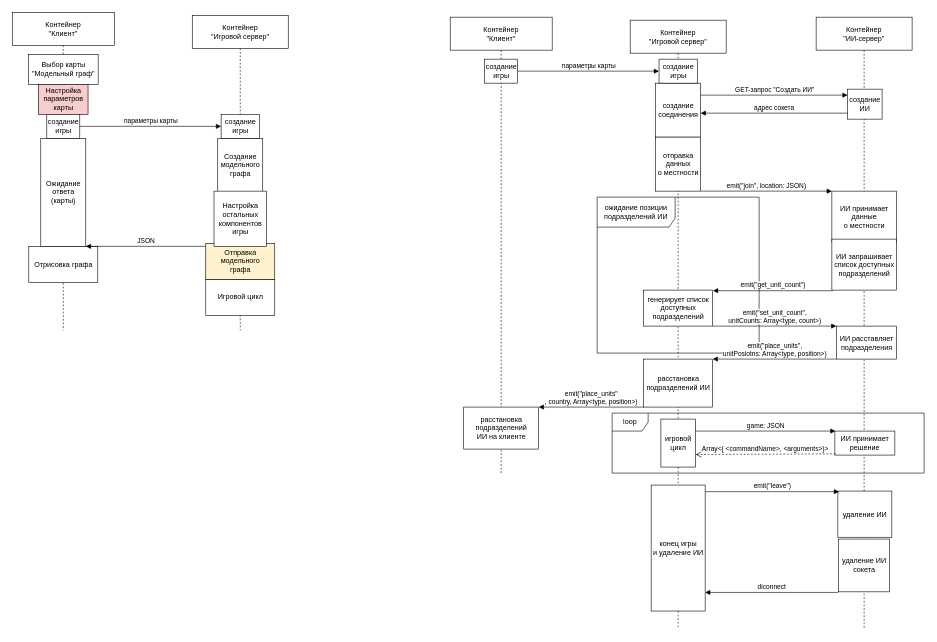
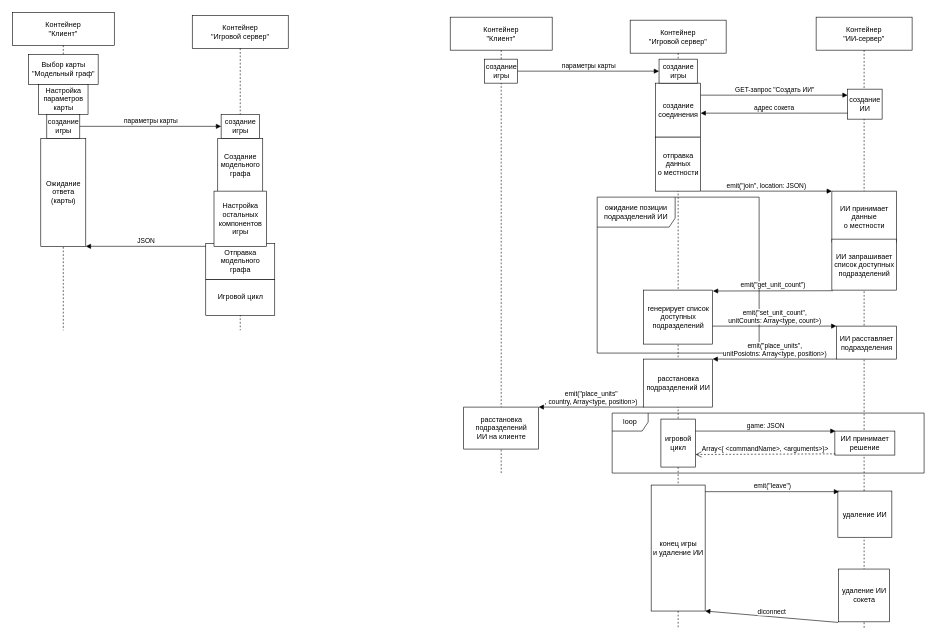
- <mxCell id="42" value="&lt;div&gt;Настройка &lt;br&gt;&lt;/div&gt;&lt;div&gt;параметров&lt;/div&gt;&lt;div&gt;карты&lt;br&gt;&lt;/div&gt;" style="html=1;points=[];perimeter=orthogonalPerimeter;fillColor=#f8cecc;" vertex="1" parent="40"><mxGeometry x="43.75" y="120" width="82.5" height="50" as="geometry" /></mxCell>
+ <mxCell id="42" value="&lt;div&gt;Настройка &lt;br&gt;&lt;/div&gt;&lt;div&gt;параметров&lt;/div&gt;&lt;div&gt;карты&lt;br&gt;&lt;/div&gt;" style="html=1;points=[];perimeter=orthogonalPerimeter;" vertex="1" parent="40"><mxGeometry x="43.75" y="120" width="82.5" height="50" as="geometry" /></mxCell>
- <mxCell id="39" value="&lt;div&gt;Отправка &lt;br&gt;&lt;/div&gt;&lt;div&gt;модельного&lt;/div&gt;&lt;div&gt;графа&lt;br&gt;&lt;/div&gt;" style="html=1;points=[];perimeter=orthogonalPerimeter;fillColor=#fff2cc;" vertex="1" parent="35"><mxGeometry x="22.5" y="380" width="115" height="60" as="geometry" /></mxCell>
+ <mxCell id="39" value="&lt;div&gt;Отправка &lt;br&gt;&lt;/div&gt;&lt;div&gt;модельного&lt;/div&gt;&lt;div&gt;графа&lt;br&gt;&lt;/div&gt;" style="html=1;points=[];perimeter=orthogonalPerimeter;" vertex="1" parent="35"><mxGeometry x="22.5" y="380" width="115" height="60" as="geometry" /></mxCell>
- <mxCell id="47" value="Отрисовка графа" style="html=1;points=[];perimeter=orthogonalPerimeter;" vertex="1" parent="1"><mxGeometry x="47.5" y="410.5" width="115" height="60" as="geometry" /></mxCell>
- <mxCell id="7" value="&lt;div&gt;генерирует список&lt;/div&gt;&lt;div&gt;доступных&lt;/div&gt;&lt;div&gt; подразделений&lt;br&gt;&lt;/div&gt;" style="html=1;points=[];perimeter=orthogonalPerimeter;" vertex="1" parent="4"><mxGeometry x="22.51" y="450" width="115" height="60" as="geometry" /></mxCell>
+ <mxCell id="7" value="&lt;div&gt;генерирует список&lt;/div&gt;&lt;div&gt;доступных&lt;/div&gt;&lt;div&gt; подразделений&lt;br&gt;&lt;/div&gt;" style="html=1;points=[];perimeter=orthogonalPerimeter;" vertex="1" parent="4"><mxGeometry x="22.51" y="450" width="115" height="90" as="geometry" /></mxCell>
- <mxCell id="23" value="&lt;div&gt;удаление ИИ&lt;/div&gt;&lt;div&gt;сокета&lt;br&gt;&lt;/div&gt;" style="html=1;points=[];perimeter=orthogonalPerimeter;" vertex="1" parent="1"><mxGeometry x="1397.5" y="898" width="85" height="88" as="geometry" /></mxCell>
+ <mxCell id="23" value="&lt;div&gt;удаление ИИ&lt;/div&gt;&lt;div&gt;сокета&lt;br&gt;&lt;/div&gt;" style="html=1;points=[];perimeter=orthogonalPerimeter;" vertex="1" parent="1"><mxGeometry x="1397.5" y="948" width="85" height="88" as="geometry" /></mxCell>
